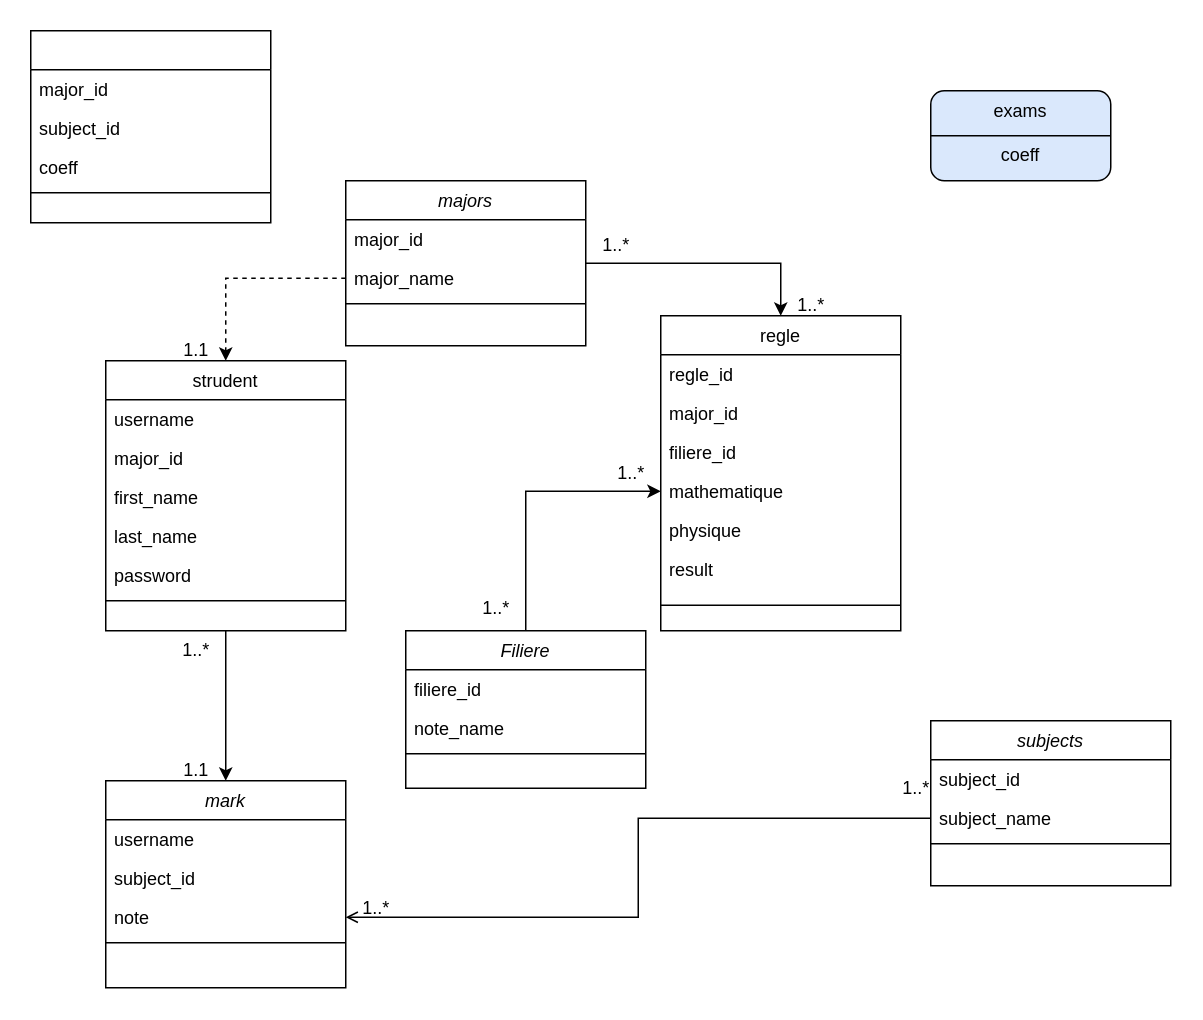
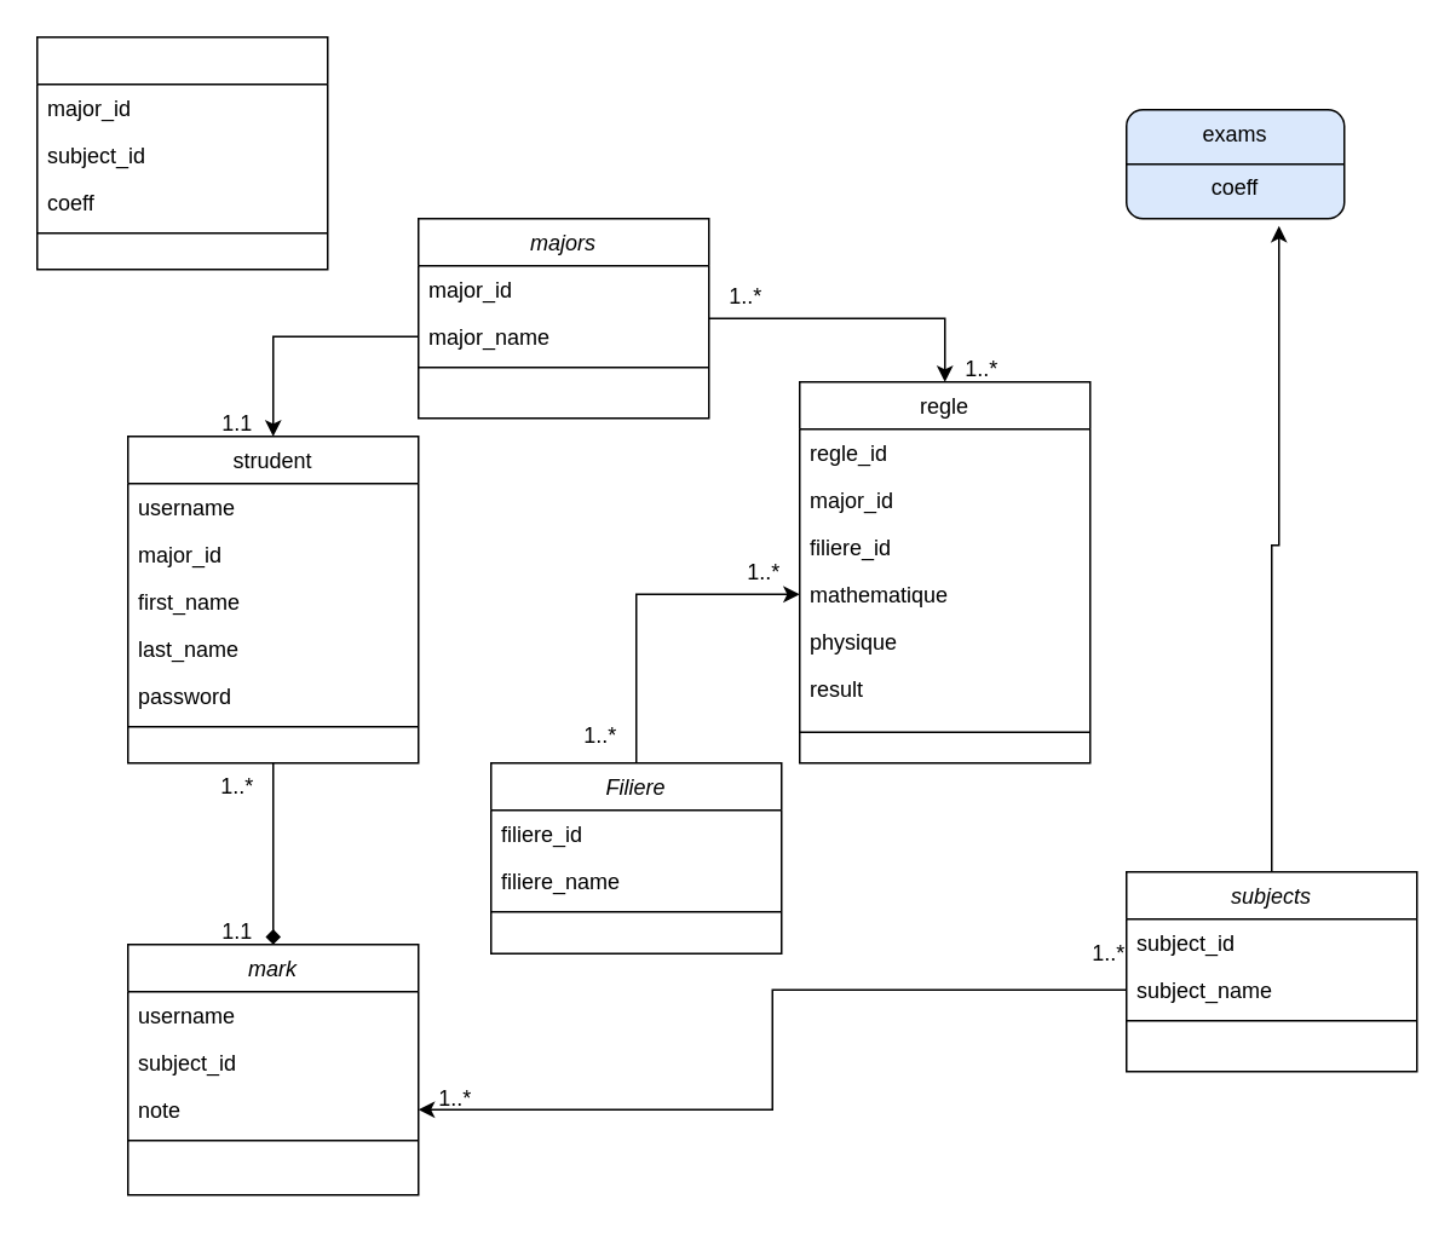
- <mxCell id="38" style="edgeStyle=orthogonalEdgeStyle;rounded=0;orthogonalLoop=1;jettySize=auto;html=1;exitX=0;exitY=0.5;exitDx=0;exitDy=0;entryX=0.5;entryY=0;entryDx=0;entryDy=0;dashed=1;" edge="1" parent="1" source="31" target="3"><mxGeometry relative="1" as="geometry" /></mxCell>
+ <mxCell id="38" style="edgeStyle=orthogonalEdgeStyle;rounded=0;orthogonalLoop=1;jettySize=auto;html=1;exitX=0;exitY=0.5;exitDx=0;exitDy=0;entryX=0.5;entryY=0;entryDx=0;entryDy=0;" edge="1" parent="1" source="31" target="3"><mxGeometry relative="1" as="geometry" /></mxCell>
+ <mxCell id="33" style="edgeStyle=orthogonalEdgeStyle;rounded=0;orthogonalLoop=1;jettySize=auto;html=1;exitX=0.5;exitY=0;exitDx=0;exitDy=0;entryX=0.7;entryY=1.067;entryDx=0;entryDy=0;entryPerimeter=0;" edge="1" parent="1" source="34" target="49"><mxGeometry relative="1" as="geometry" /></mxCell>
- <mxCell id="13" value="note_name" style="text;align=left;verticalAlign=top;spacingLeft=4;spacingRight=4;overflow=hidden;rotatable=0;points=[[0,0.5],[1,0.5]];portConstraint=eastwest;rounded=0;shadow=0;html=0;" vertex="1" parent="11"><mxGeometry y="52" width="160" height="26" as="geometry" /></mxCell>
+ <mxCell id="13" value="filiere_name" style="text;align=left;verticalAlign=top;spacingLeft=4;spacingRight=4;overflow=hidden;rotatable=0;points=[[0,0.5],[1,0.5]];portConstraint=eastwest;rounded=0;shadow=0;html=0;" vertex="1" parent="11"><mxGeometry y="52" width="160" height="26" as="geometry" /></mxCell>
- <mxCell id="2" style="edgeStyle=orthogonalEdgeStyle;rounded=0;orthogonalLoop=1;jettySize=auto;html=1;exitX=0.5;exitY=1;exitDx=0;exitDy=0;entryX=0.5;entryY=0;entryDx=0;entryDy=0;" edge="1" parent="1" source="3" target="23"><mxGeometry relative="1" as="geometry" /></mxCell>
+ <mxCell id="2" style="edgeStyle=orthogonalEdgeStyle;rounded=0;orthogonalLoop=1;jettySize=auto;html=1;exitX=0.5;exitY=1;exitDx=0;exitDy=0;entryX=0.5;entryY=0;entryDx=0;entryDy=0;endArrow=diamond;" edge="1" parent="1" source="3" target="23"><mxGeometry relative="1" as="geometry" /></mxCell>
- <mxCell id="39" style="edgeStyle=orthogonalEdgeStyle;rounded=0;orthogonalLoop=1;jettySize=auto;html=1;exitX=0;exitY=0.5;exitDx=0;exitDy=0;endArrow=open;" edge="1" parent="1" source="36" target="26"><mxGeometry relative="1" as="geometry" /></mxCell>
+ <mxCell id="39" style="edgeStyle=orthogonalEdgeStyle;rounded=0;orthogonalLoop=1;jettySize=auto;html=1;exitX=0;exitY=0.5;exitDx=0;exitDy=0;" edge="1" parent="1" source="36" target="26"><mxGeometry relative="1" as="geometry" /></mxCell>
